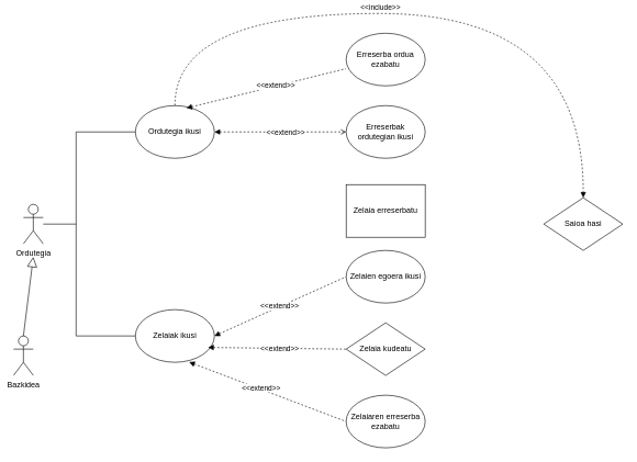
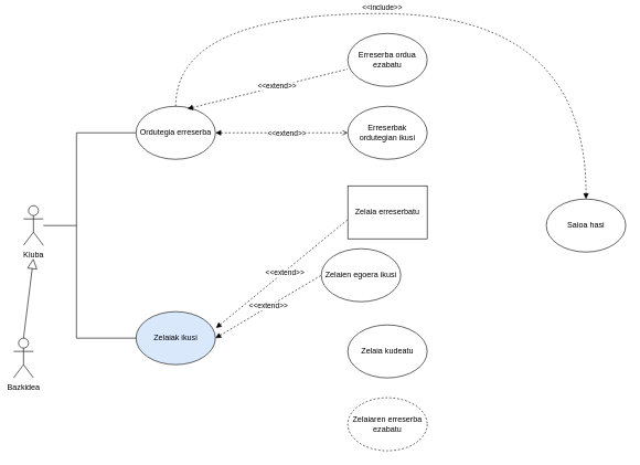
- <mxCell id="2" value="Ordutegia ikusi" style="ellipse;whiteSpace=wrap;html=1;" parent="1" vertex="1"><mxGeometry x="205" y="160" width="120" height="80" as="geometry" /></mxCell>
+ <mxCell id="2" value="Ordutegia erreserba" style="ellipse;whiteSpace=wrap;html=1;" parent="1" vertex="1"><mxGeometry x="205" y="160" width="120" height="80" as="geometry" /></mxCell>
- <mxCell id="8" value="Saioa hasi" style="rhombus;whiteSpace=wrap;html=1;" parent="1" vertex="1"><mxGeometry x="825" y="300" width="120" height="80" as="geometry" /></mxCell>
+ <mxCell id="8" value="Saioa hasi" style="ellipse;whiteSpace=wrap;html=1;" parent="1" vertex="1"><mxGeometry x="825" y="300" width="120" height="80" as="geometry" /></mxCell>
- <mxCell id="31" value="Ordutegia" style="shape=umlActor;verticalLabelPosition=bottom;verticalAlign=top;html=1;outlineConnect=0;" parent="1" vertex="1"><mxGeometry x="35" y="310" width="30" height="60" as="geometry" /></mxCell>
+ <mxCell id="31" value="Kluba" style="shape=umlActor;verticalLabelPosition=bottom;verticalAlign=top;html=1;outlineConnect=0;" parent="1" vertex="1"><mxGeometry x="35" y="310" width="30" height="60" as="geometry" /></mxCell>
- <mxCell id="11" value="Zelaien egoera ikusi" style="ellipse;whiteSpace=wrap;html=1;" parent="1" vertex="1"><mxGeometry x="525" y="380" width="120" height="80" as="geometry" /></mxCell>
+ <mxCell id="11" value="Zelaien egoera ikusi" style="ellipse;whiteSpace=wrap;html=1;" parent="1" vertex="1"><mxGeometry x="485" y="375" width="120" height="80" as="geometry" /></mxCell>
+ <mxCell id="6" value="" style="endArrow=none;dashed=1;html=1;rounded=0;entryX=0.013;entryY=0.62;entryDx=0;entryDy=0;entryPerimeter=0;startArrow=block;startFill=1;exitX=1.007;exitY=0.31;exitDx=0;exitDy=0;exitPerimeter=0;" parent="1" source="4" target="5" edge="1"><mxGeometry width="50" height="50" relative="1" as="geometry"><mxPoint x="325" y="600" as="sourcePoint" /><mxPoint x="479" y="580" as="targetPoint" /></mxGeometry></mxCell>
+ <mxCell id="7" value="&amp;lt;&amp;lt;extend&amp;gt;&amp;gt;" style="edgeLabel;html=1;align=center;verticalAlign=middle;resizable=0;points=[];" parent="6" connectable="0" vertex="1"><mxGeometry x="0.022" y="-1" relative="1" as="geometry"><mxPoint as="offset" /></mxGeometry></mxCell>
- <mxCell id="4" value="Zelaiak ikusi" style="ellipse;whiteSpace=wrap;html=1;" parent="1" vertex="1"><mxGeometry x="205" y="470" width="120" height="80" as="geometry" /></mxCell>
+ <mxCell id="4" value="Zelaiak ikusi" style="ellipse;whiteSpace=wrap;html=1;fillColor=#dae8fc;" parent="1" vertex="1"><mxGeometry x="205" y="470" width="120" height="80" as="geometry" /></mxCell>
- <mxCell id="13" value="" style="endArrow=none;dashed=1;html=1;rounded=0;entryX=0;entryY=0.5;entryDx=0;entryDy=0;exitX=0.92;exitY=0.718;exitDx=0;exitDy=0;exitPerimeter=0;endFill=1;startFill=1;startArrow=block;" parent="1" source="4" target="12" edge="1"><mxGeometry width="50" height="50" relative="1" as="geometry"><mxPoint x="465" y="620" as="sourcePoint" /><mxPoint x="515" y="570" as="targetPoint" /></mxGeometry></mxCell>
- <mxCell id="14" value="&amp;lt;&amp;lt;extend&amp;gt;&amp;gt;" style="edgeLabel;html=1;align=center;verticalAlign=middle;resizable=0;points=[];" parent="13" connectable="0" vertex="1"><mxGeometry x="0.029" y="-1" relative="1" as="geometry"><mxPoint as="offset" /></mxGeometry></mxCell>
- <mxCell id="12" value="Zelaia kudeatu" style="rhombus;whiteSpace=wrap;html=1;" parent="1" vertex="1"><mxGeometry x="525" y="490" width="120" height="80" as="geometry" /></mxCell>
+ <mxCell id="12" value="Zelaia kudeatu" style="ellipse;whiteSpace=wrap;html=1;" parent="1" vertex="1"><mxGeometry x="525" y="490" width="120" height="80" as="geometry" /></mxCell>
- <mxCell id="21" value="" style="endArrow=none;dashed=1;html=1;rounded=0;exitX=0.68;exitY=0.997;exitDx=0;exitDy=0;exitPerimeter=0;entryX=0;entryY=0.5;entryDx=0;entryDy=0;startArrow=block;startFill=1;" parent="1" source="4" target="27" edge="1"><mxGeometry width="50" height="50" relative="1" as="geometry"><mxPoint x="315" y="720" as="sourcePoint" /><mxPoint x="485" y="720" as="targetPoint" /></mxGeometry></mxCell>
- <mxCell id="22" value="&amp;lt;&amp;lt;extend&amp;gt;&amp;gt;" style="edgeLabel;html=1;align=center;verticalAlign=middle;resizable=0;points=[];" parent="21" connectable="0" vertex="1"><mxGeometry x="-0.087" y="2" relative="1" as="geometry"><mxPoint as="offset" /></mxGeometry></mxCell>
- <mxCell id="27" value="Zelaiaren erreserba ezabatu" style="ellipse;whiteSpace=wrap;html=1;" parent="1" vertex="1"><mxGeometry x="525" y="600" width="120" height="80" as="geometry" /></mxCell>
+ <mxCell id="27" value="Zelaiaren erreserba ezabatu" style="ellipse;whiteSpace=wrap;html=1;dashed=1;" parent="1" vertex="1"><mxGeometry x="525" y="600" width="120" height="80" as="geometry" /></mxCell>
